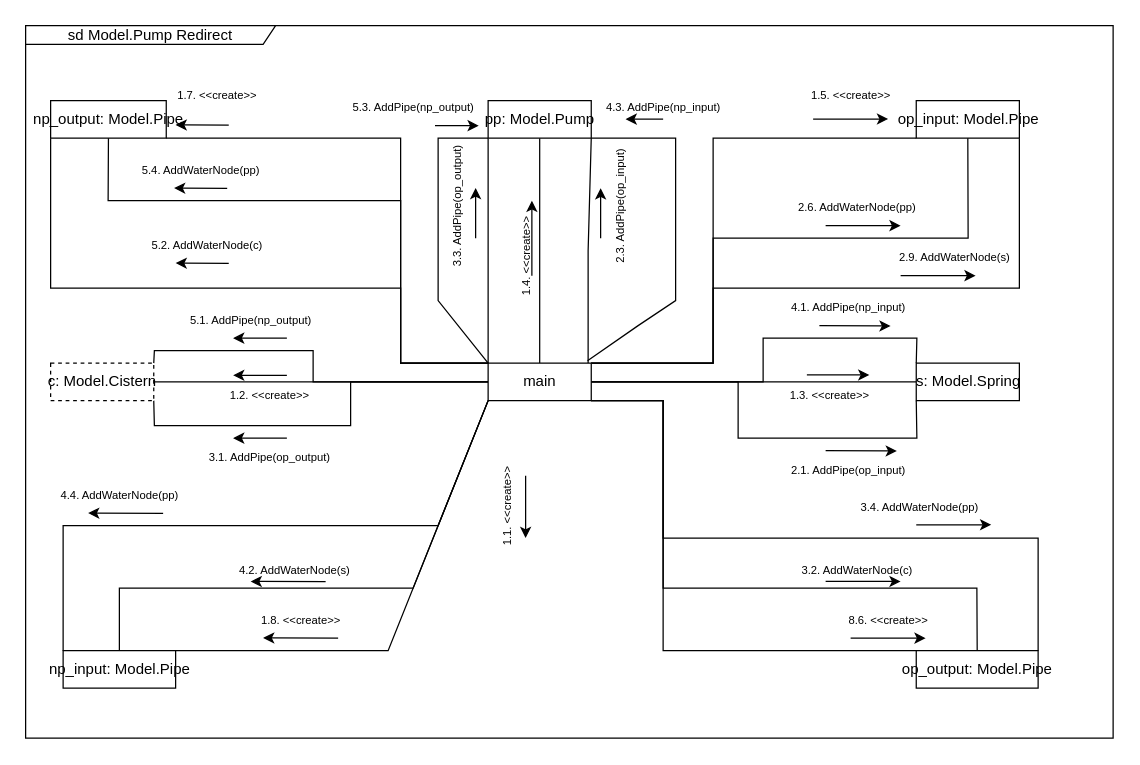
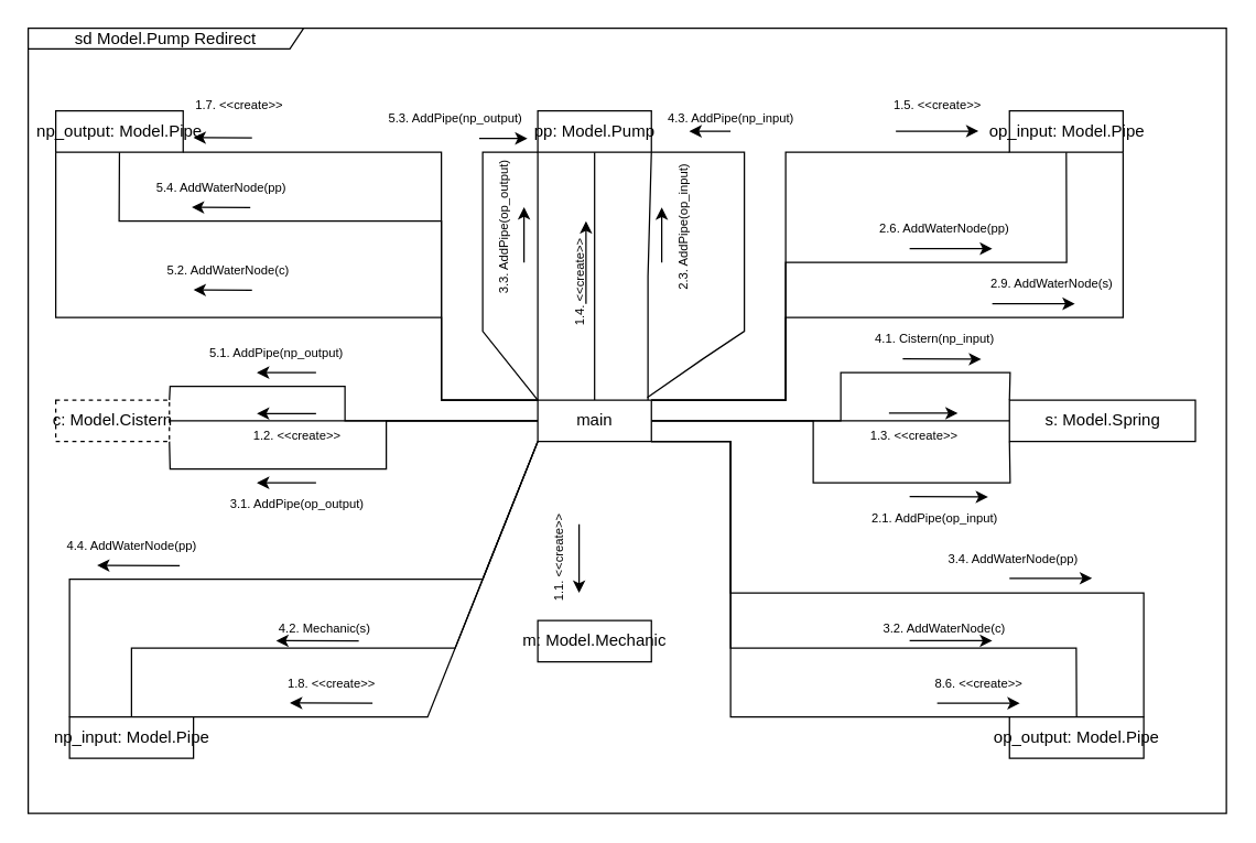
- <mxCell id="57" value="&lt;font style=&quot;font-size: 9px;&quot;&gt;4.1. AddPipe(np_input)&lt;/font&gt;" style="text;html=1;align=center;verticalAlign=middle;resizable=0;points=[];autosize=1;strokeColor=none;fillColor=none;fontSize=10;" vertex="1" parent="1"><mxGeometry x="617.5" y="230" width="120" height="30" as="geometry" /></mxCell>
+ <mxCell id="57" value="&lt;font style=&quot;font-size: 9px;&quot;&gt;4.1. Cistern(np_input)&lt;/font&gt;" style="text;html=1;align=center;verticalAlign=middle;resizable=0;points=[];autosize=1;strokeColor=none;fillColor=none;fontSize=10;" vertex="1" parent="1"><mxGeometry x="617.5" y="230" width="120" height="30" as="geometry" /></mxCell>
- <mxCell id="33" value="s: Model.Spring" style="html=1;" vertex="1" parent="1"><mxGeometry x="732.5" y="290" width="82.5" height="30" as="geometry" /></mxCell>
+ <mxCell id="33" value="s: Model.Spring" style="html=1;" vertex="1" parent="1"><mxGeometry x="732.5" y="290" width="135" height="30" as="geometry" /></mxCell>
- <mxCell id="82" value="&lt;font style=&quot;font-size: 9px;&quot;&gt;4.2. AddWaterNode(s)&lt;/font&gt;" style="text;html=1;align=center;verticalAlign=middle;resizable=0;points=[];autosize=1;strokeColor=none;fillColor=none;fontSize=10;" vertex="1" parent="1"><mxGeometry x="180" y="440" width="110" height="30" as="geometry" /></mxCell>
+ <mxCell id="82" value="&lt;font style=&quot;font-size: 9px;&quot;&gt;4.2. Mechanic(s)&lt;/font&gt;" style="text;html=1;align=center;verticalAlign=middle;resizable=0;points=[];autosize=1;strokeColor=none;fillColor=none;fontSize=10;" vertex="1" parent="1"><mxGeometry x="180" y="440" width="110" height="30" as="geometry" /></mxCell>
+ <mxCell id="31" value="m: Model.Mechanic" style="html=1;" vertex="1" parent="1"><mxGeometry x="390" y="450" width="82.5" height="30" as="geometry" /></mxCell>
